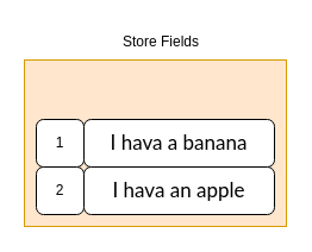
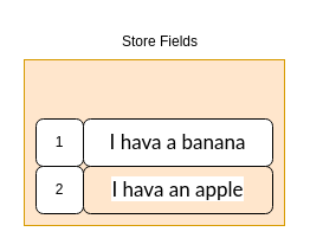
- <mxCell id="4" value="&lt;span style=&quot;font-family: Lato, -apple-system, &amp;quot;system-ui&amp;quot;, &amp;quot;Segoe UI&amp;quot;, &amp;quot;Droid Sans&amp;quot;, &amp;quot;Helvetica Neue&amp;quot;, &amp;quot;PingFang SC&amp;quot;, &amp;quot;Hiragino Sans GB&amp;quot;, &amp;quot;Droid Sans Fallback&amp;quot;, &amp;quot;Microsoft YaHei&amp;quot;, sans-serif; font-size: 17px; text-align: start; background-color: rgb(255, 255, 255);&quot;&gt;I hava an apple&lt;/span&gt;" style="rounded=1;whiteSpace=wrap;html=1;" vertex="1" parent="1"><mxGeometry x="70" y="140" width="160" height="40" as="geometry" /></mxCell>
+ <mxCell id="4" value="&lt;span style=&quot;font-family: Lato, -apple-system, &amp;quot;system-ui&amp;quot;, &amp;quot;Segoe UI&amp;quot;, &amp;quot;Droid Sans&amp;quot;, &amp;quot;Helvetica Neue&amp;quot;, &amp;quot;PingFang SC&amp;quot;, &amp;quot;Hiragino Sans GB&amp;quot;, &amp;quot;Droid Sans Fallback&amp;quot;, &amp;quot;Microsoft YaHei&amp;quot;, sans-serif; font-size: 17px; text-align: start; background-color: rgb(255, 255, 255);&quot;&gt;I hava an apple&lt;/span&gt;" style="rounded=1;whiteSpace=wrap;html=1;fillColor=#ffe6cc;" vertex="1" parent="1"><mxGeometry x="70" y="140" width="160" height="40" as="geometry" /></mxCell>
